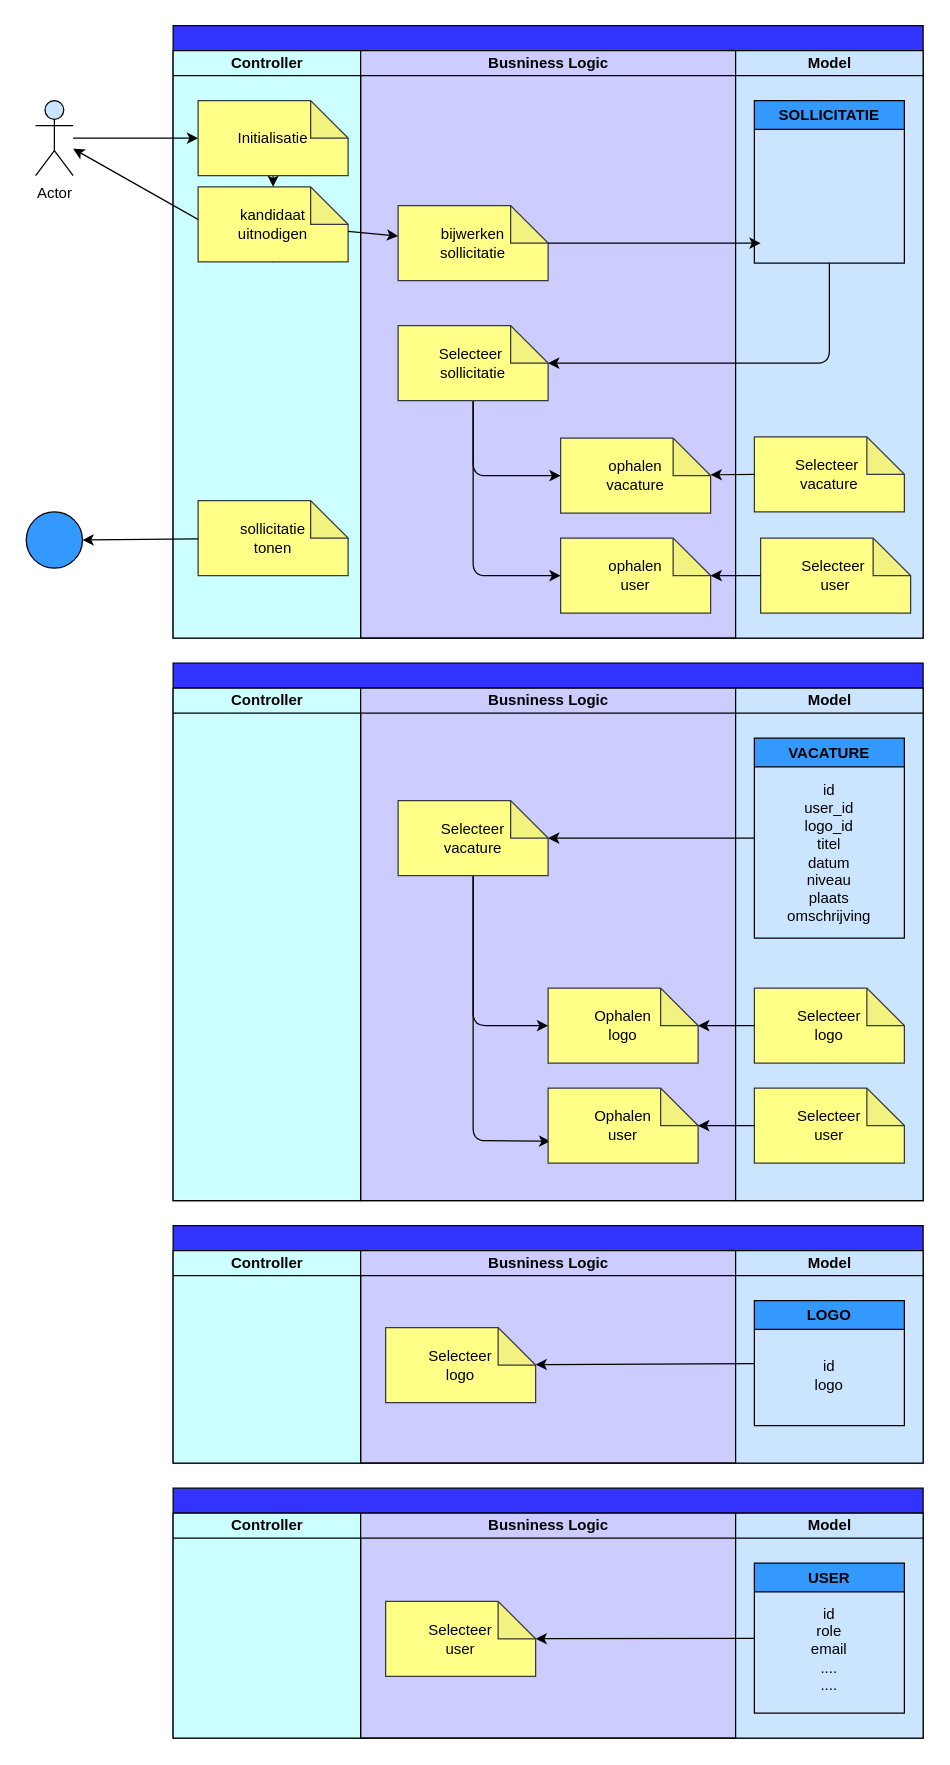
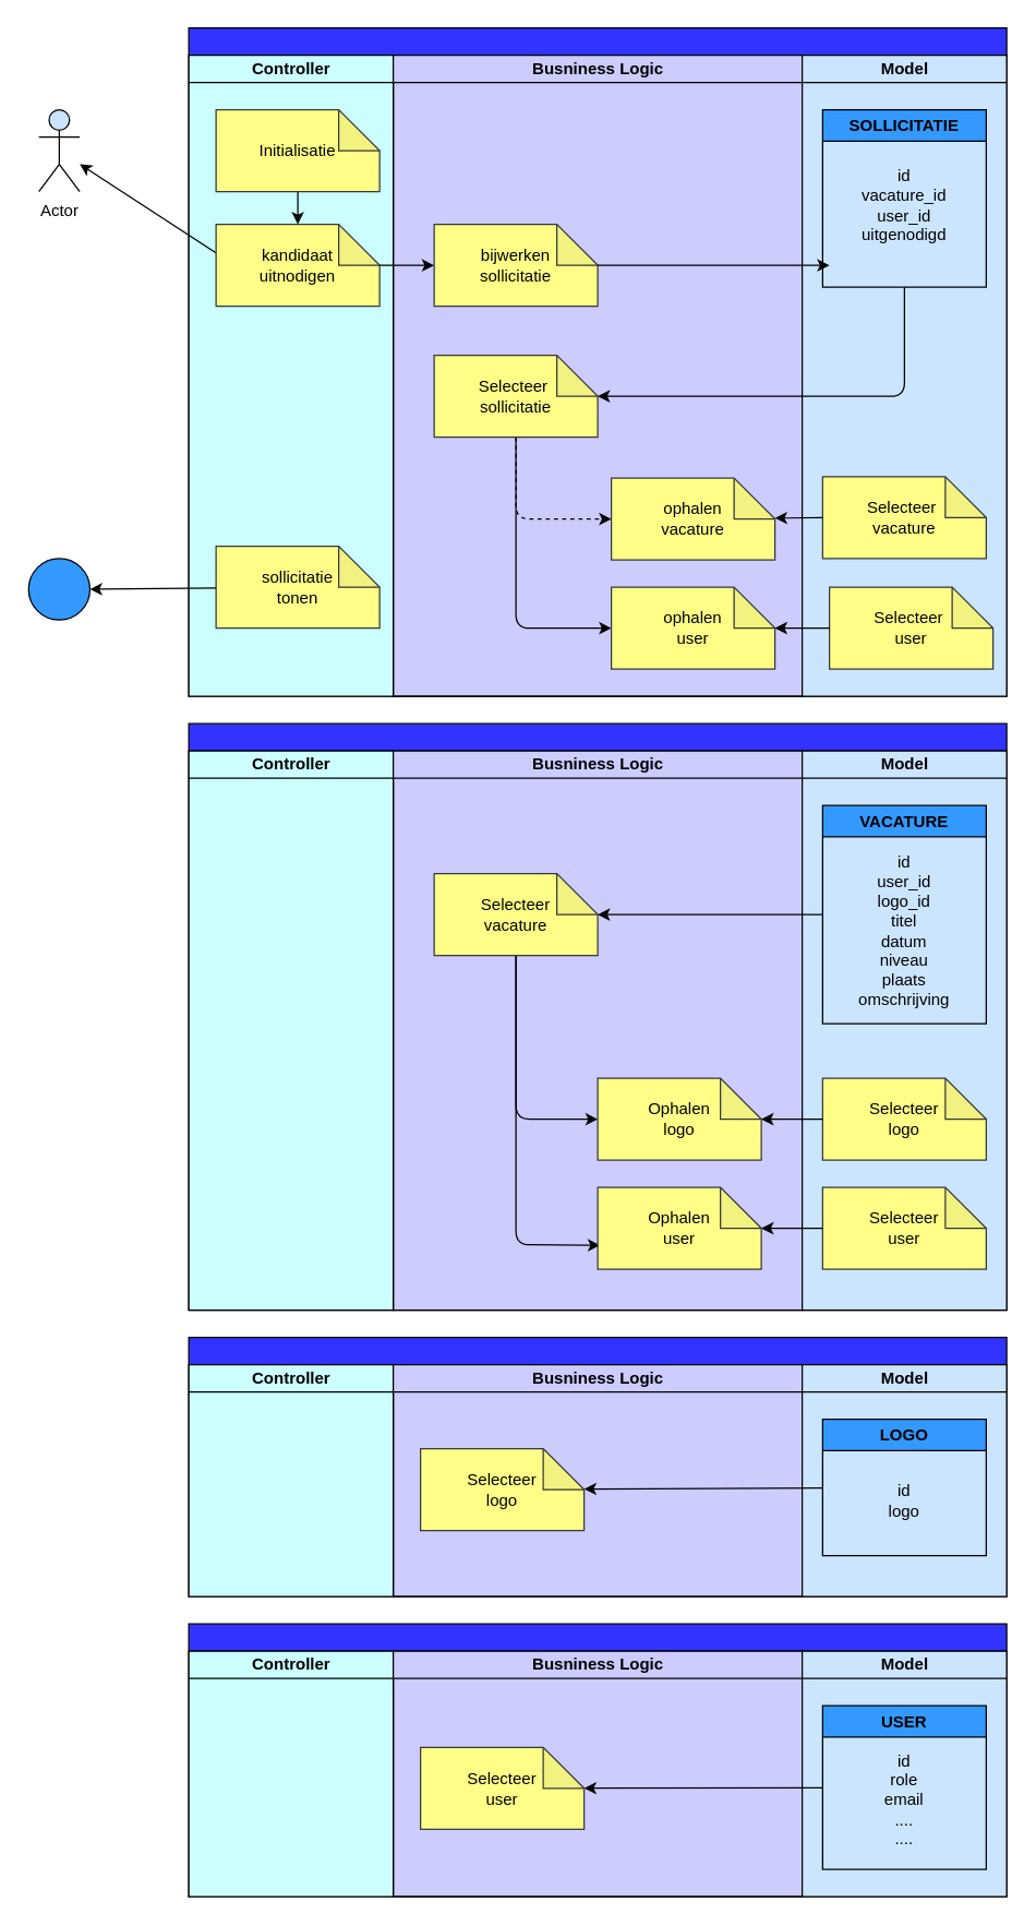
- <mxCell id="58" style="edgeStyle=none;html=1;entryX=0;entryY=0.5;entryDx=0;entryDy=0;entryPerimeter=0;strokeColor=#000000;" edge="1" parent="1" source="59" target="5"><mxGeometry relative="1" as="geometry" /></mxCell>
+ <mxCell id="18" value="id&lt;br&gt;vacature_id&lt;br&gt;user_id&lt;br&gt;uitgenodigd" style="text;html=1;strokeColor=none;fillColor=none;align=center;verticalAlign=middle;whiteSpace=wrap;rounded=0;labelBackgroundColor=none;fontColor=#000000;" vertex="1" parent="17"><mxGeometry x="30" y="40" width="60" height="60" as="geometry" /></mxCell>
- <mxCell id="8" value="&lt;font color=&quot;#000000&quot;&gt;kandidaat&lt;br&gt;uitnodigen&lt;br&gt;&lt;/font&gt;" style="shape=note;whiteSpace=wrap;html=1;backgroundOutline=1;darkOpacity=0.05;labelBackgroundColor=none;strokeColor=#36393d;fillColor=#ffff88;" vertex="1" parent="3"><mxGeometry x="20" y="109" width="120" height="60" as="geometry" /></mxCell>
+ <mxCell id="8" value="&lt;font color=&quot;#000000&quot;&gt;kandidaat&lt;br&gt;uitnodigen&lt;br&gt;&lt;/font&gt;" style="shape=note;whiteSpace=wrap;html=1;backgroundOutline=1;darkOpacity=0.05;labelBackgroundColor=none;strokeColor=#36393d;fillColor=#ffff88;" vertex="1" parent="3"><mxGeometry x="20" y="124" width="120" height="60" as="geometry" /></mxCell>
- <mxCell id="11" style="edgeStyle=none;html=1;entryX=0;entryY=0.5;entryDx=0;entryDy=0;entryPerimeter=0;strokeColor=#000000;" edge="1" parent="9" source="13" target="14"><mxGeometry relative="1" as="geometry"><Array as="points"><mxPoint x="90" y="340" /></Array></mxGeometry></mxCell>
+ <mxCell id="11" style="edgeStyle=none;html=1;entryX=0;entryY=0.5;entryDx=0;entryDy=0;entryPerimeter=0;strokeColor=#000000;dashed=1;" edge="1" parent="9" source="13" target="14"><mxGeometry relative="1" as="geometry"><Array as="points"><mxPoint x="90" y="340" /></Array></mxGeometry></mxCell>
